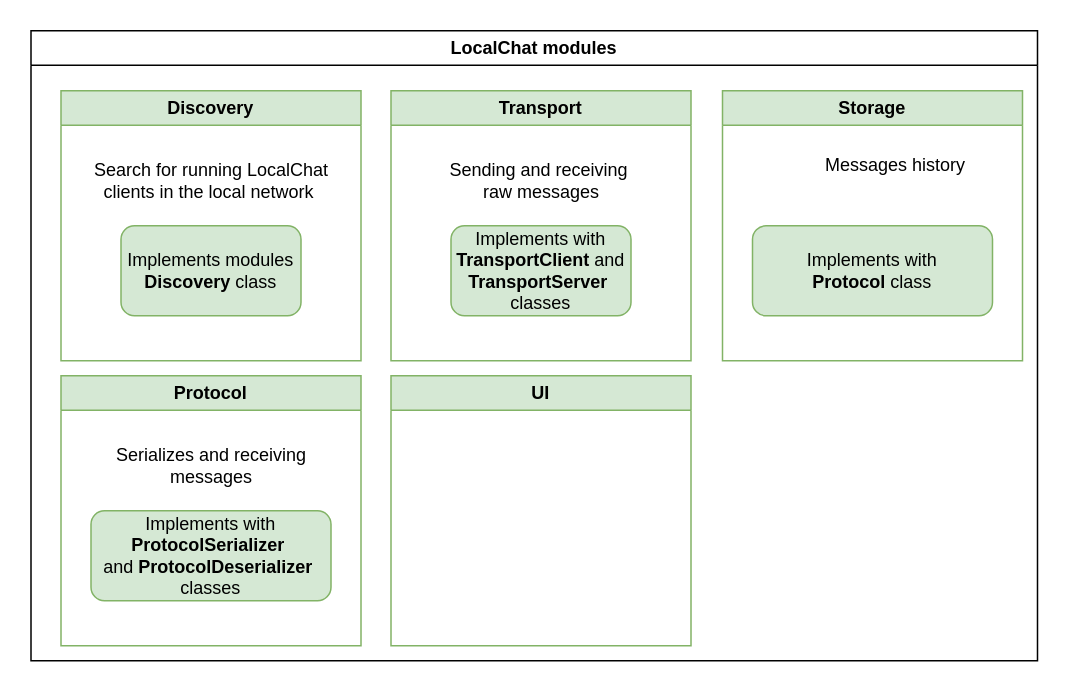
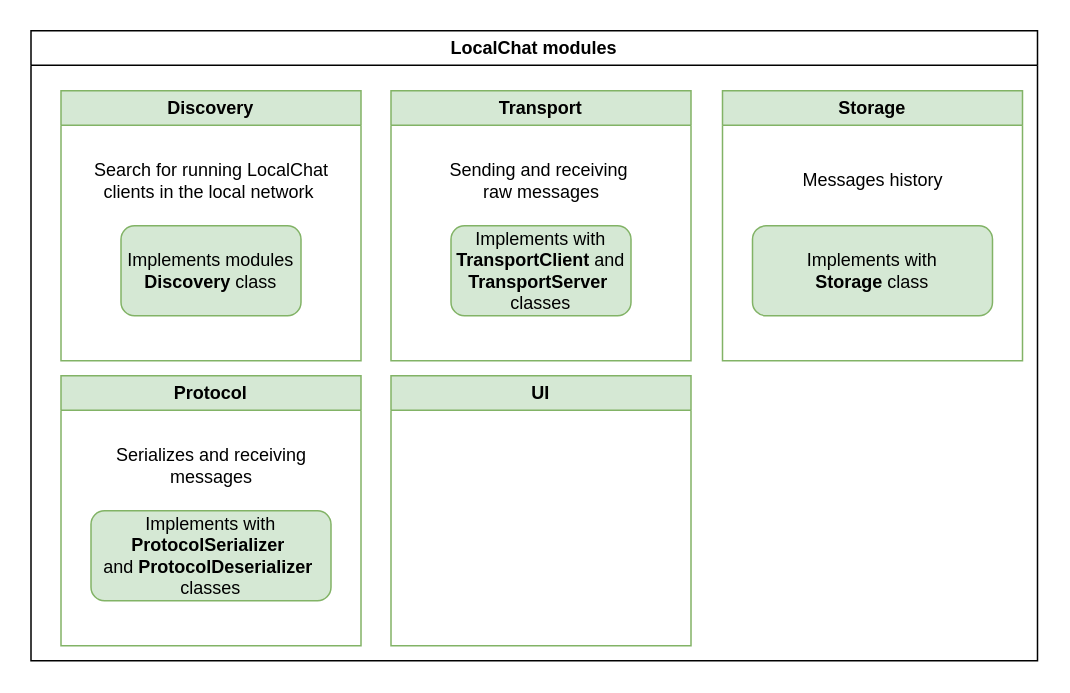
- <mxCell id="14" value="Messages history" style="text;html=1;align=center;verticalAlign=middle;resizable=0;points=[];autosize=1;strokeColor=none;fillColor=none;" vertex="1" parent="13"><mxGeometry x="55" y="35" width="120" height="30" as="geometry" /></mxCell>
+ <mxCell id="14" value="Messages history" style="text;html=1;align=center;verticalAlign=middle;resizable=0;points=[];autosize=1;strokeColor=none;fillColor=none;" vertex="1" parent="13"><mxGeometry x="40" y="45" width="120" height="30" as="geometry" /></mxCell>
- <mxCell id="15" value="&lt;div&gt;Implements with&lt;/div&gt;&lt;b&gt;Protocol&lt;/b&gt;&amp;nbsp;class" style="rounded=1;whiteSpace=wrap;html=1;fillColor=#d5e8d4;strokeColor=#82b366;" vertex="1" parent="13"><mxGeometry x="20" y="90" width="160" height="60" as="geometry" /></mxCell>
+ <mxCell id="15" value="&lt;div&gt;Implements with&lt;/div&gt;&lt;b&gt;Storage&lt;/b&gt;&amp;nbsp;class" style="rounded=1;whiteSpace=wrap;html=1;fillColor=#d5e8d4;strokeColor=#82b366;" vertex="1" parent="13"><mxGeometry x="20" y="90" width="160" height="60" as="geometry" /></mxCell>
